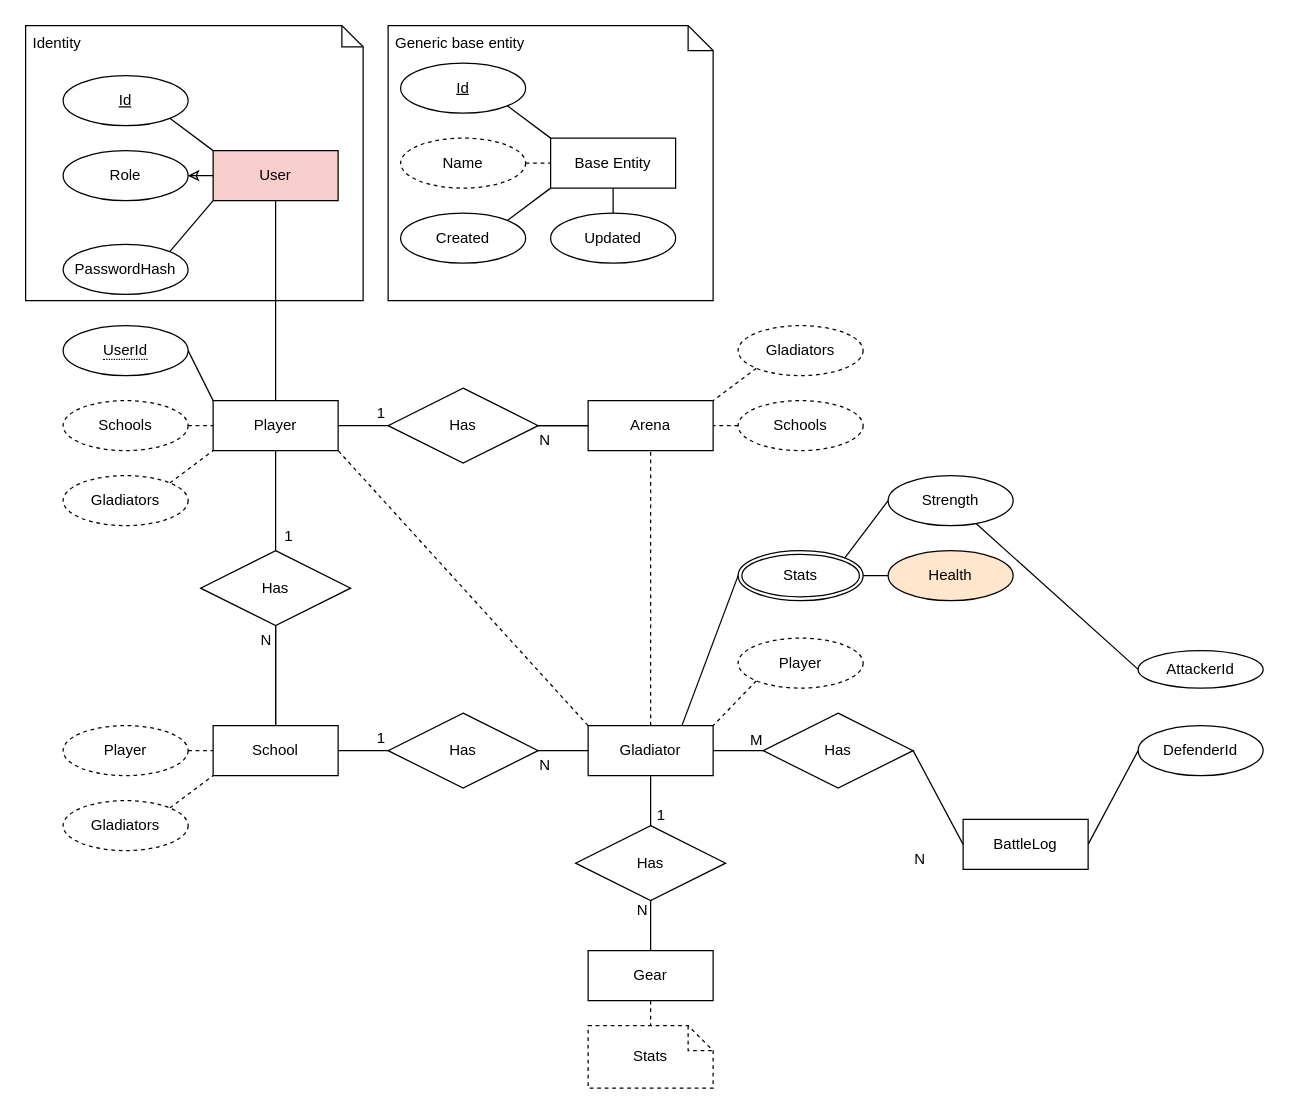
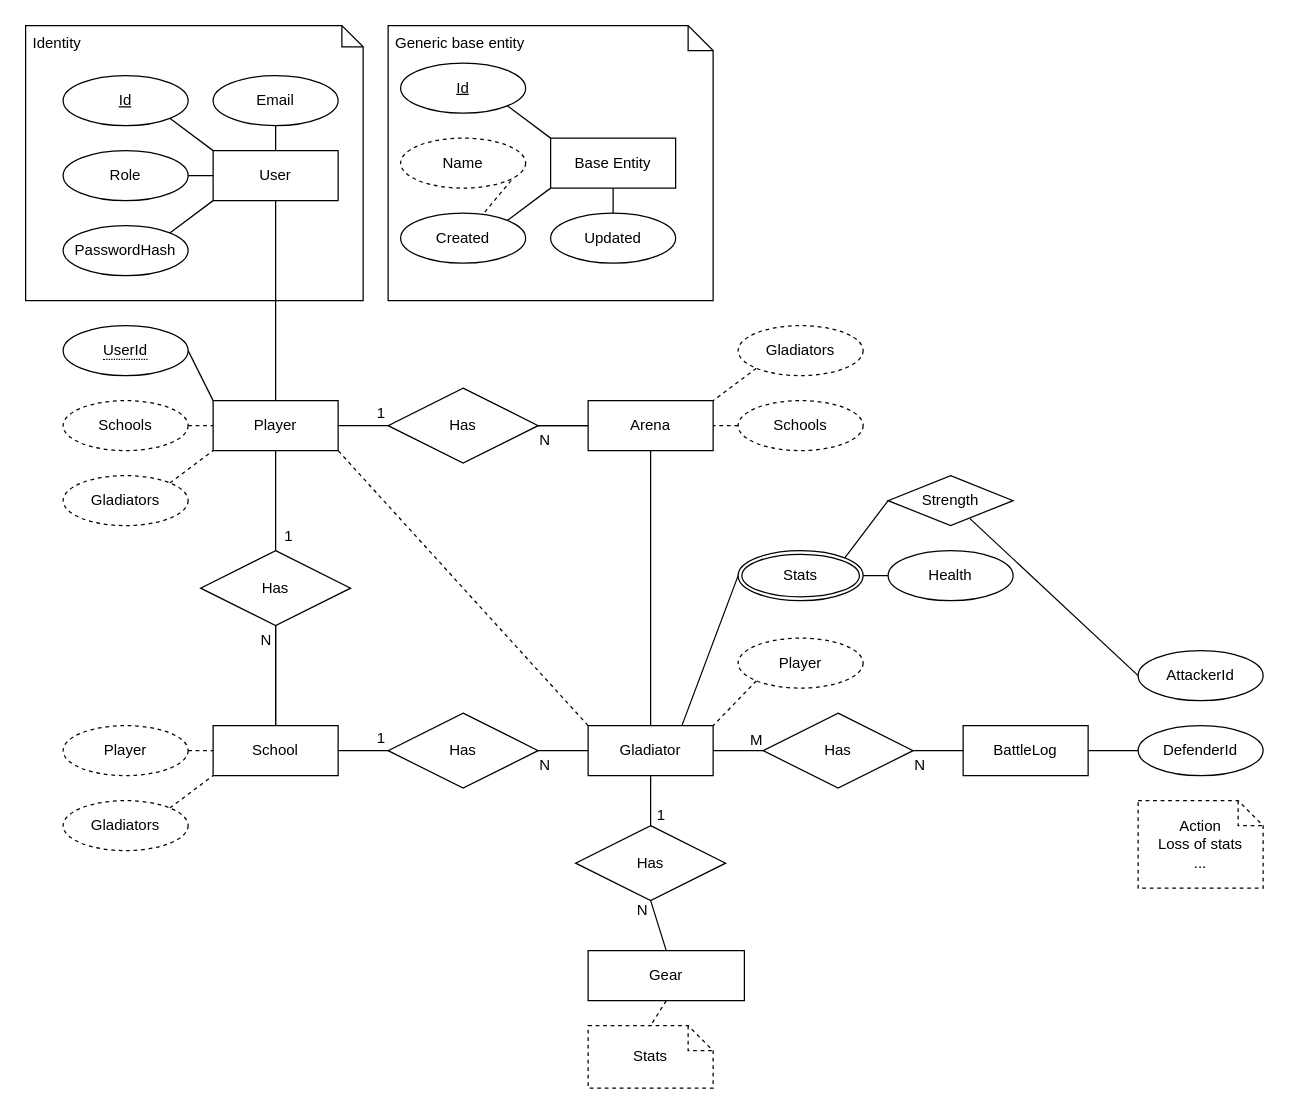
+ <mxCell id="21" value="Email" style="ellipse;whiteSpace=wrap;html=1;align=center;" parent="1" vertex="1"><mxGeometry x="170" y="60" width="100" height="40" as="geometry" /></mxCell>
+ <mxCell id="5" style="edgeStyle=orthogonalEdgeStyle;rounded=0;orthogonalLoop=1;jettySize=auto;html=1;exitX=0.5;exitY=0;exitDx=0;exitDy=0;endArrow=none;endFill=0;" parent="1" source="8" target="21" edge="1"><mxGeometry relative="1" as="geometry" /></mxCell>
- <mxCell id="49" style="edgeStyle=none;rounded=0;orthogonalLoop=1;jettySize=auto;html=1;exitX=1;exitY=0.5;exitDx=0;exitDy=0;endArrow=none;endFill=0;dashed=1;" parent="1" source="50" target="46" edge="1"><mxGeometry relative="1" as="geometry"><mxPoint x="440" y="130" as="targetPoint" /></mxGeometry></mxCell>
+ <mxCell id="49" style="edgeStyle=none;rounded=0;orthogonalLoop=1;jettySize=auto;html=1;exitX=1;exitY=0.5;exitDx=0;exitDy=0;endArrow=none;endFill=0;dashed=1;" parent="1" source="50" target="51" edge="1"><mxGeometry relative="1" as="geometry"><mxPoint x="440" y="130" as="targetPoint" /></mxGeometry></mxCell>
- <mxCell id="4" style="edgeStyle=orthogonalEdgeStyle;rounded=0;orthogonalLoop=1;jettySize=auto;html=1;exitX=0;exitY=0.5;exitDx=0;exitDy=0;endArrow=classic;endFill=0;" parent="1" source="8" target="22" edge="1"><mxGeometry relative="1" as="geometry" /></mxCell>
+ <mxCell id="4" style="edgeStyle=orthogonalEdgeStyle;rounded=0;orthogonalLoop=1;jettySize=auto;html=1;exitX=0;exitY=0.5;exitDx=0;exitDy=0;endArrow=none;endFill=0;" parent="1" source="8" target="22" edge="1"><mxGeometry relative="1" as="geometry" /></mxCell>
- <mxCell id="8" value="User" style="whiteSpace=wrap;html=1;align=center;fillColor=#f8cecc;" parent="1" vertex="1"><mxGeometry x="170" y="120" width="100" height="40" as="geometry" /></mxCell>
+ <mxCell id="8" value="User" style="whiteSpace=wrap;html=1;align=center;" parent="1" vertex="1"><mxGeometry x="170" y="120" width="100" height="40" as="geometry" /></mxCell>
- <mxCell id="24" value="PasswordHash" style="ellipse;whiteSpace=wrap;html=1;align=center;" parent="1" vertex="1"><mxGeometry x="50" y="195" width="100" height="40" as="geometry" /></mxCell>
+ <mxCell id="24" value="PasswordHash" style="ellipse;whiteSpace=wrap;html=1;align=center;" parent="1" vertex="1"><mxGeometry x="50" y="180" width="100" height="40" as="geometry" /></mxCell>
- <mxCell id="86" value="Strength" style="ellipse;whiteSpace=wrap;html=1;align=center;" vertex="1" parent="1"><mxGeometry x="710" y="380" width="100" height="40" as="geometry" /></mxCell>
+ <mxCell id="86" value="Strength" style="rhombus;whiteSpace=wrap;html=1;align=center;" vertex="1" parent="1"><mxGeometry x="710" y="380" width="100" height="40" as="geometry" /></mxCell>
- <mxCell id="88" value="Health" style="ellipse;whiteSpace=wrap;html=1;align=center;fillColor=#ffe6cc;" vertex="1" parent="1"><mxGeometry x="710" y="440" width="100" height="40" as="geometry" /></mxCell>
+ <mxCell id="88" value="Health" style="ellipse;whiteSpace=wrap;html=1;align=center;" vertex="1" parent="1"><mxGeometry x="710" y="440" width="100" height="40" as="geometry" /></mxCell>
- <mxCell id="10" style="edgeStyle=none;rounded=0;orthogonalLoop=1;jettySize=auto;html=1;exitX=0.5;exitY=0;exitDx=0;exitDy=0;entryX=0.5;entryY=1;entryDx=0;entryDy=0;dashed=1;endArrow=none;endFill=0;" parent="1" source="11" target="15" edge="1"><mxGeometry relative="1" as="geometry" /></mxCell>
+ <mxCell id="10" style="edgeStyle=none;rounded=0;orthogonalLoop=1;jettySize=auto;html=1;exitX=0.5;exitY=0;exitDx=0;exitDy=0;entryX=0.5;entryY=1;entryDx=0;entryDy=0;dashed=0;endArrow=none;endFill=0;" parent="1" source="11" target="15" edge="1"><mxGeometry relative="1" as="geometry" /></mxCell>
- <mxCell id="74" value="AttackerId" style="ellipse;whiteSpace=wrap;html=1;align=center;" parent="1" vertex="1"><mxGeometry x="910" y="520" width="100" height="30" as="geometry" /></mxCell>
+ <mxCell id="74" value="AttackerId" style="ellipse;whiteSpace=wrap;html=1;align=center;" parent="1" vertex="1"><mxGeometry x="910" y="520" width="100" height="40" as="geometry" /></mxCell>
- <mxCell id="19" value="BattleLog" style="whiteSpace=wrap;html=1;align=center;" parent="1" vertex="1"><mxGeometry x="770" y="655" width="100" height="40" as="geometry" /></mxCell>
+ <mxCell id="19" value="BattleLog" style="whiteSpace=wrap;html=1;align=center;" parent="1" vertex="1"><mxGeometry x="770" y="580" width="100" height="40" as="geometry" /></mxCell>
+ <mxCell id="76" value="Action&lt;br&gt;Loss of stats&lt;br&gt;..." style="shape=note;size=20;whiteSpace=wrap;html=1;dashed=1;" parent="1" vertex="1"><mxGeometry x="910" y="640" width="100" height="70" as="geometry" /></mxCell>
- <mxCell id="17" value="Gear" style="whiteSpace=wrap;html=1;align=center;" parent="1" vertex="1"><mxGeometry x="470" y="760" width="100" height="40" as="geometry" /></mxCell>
+ <mxCell id="17" value="Gear" style="whiteSpace=wrap;html=1;align=center;" parent="1" vertex="1"><mxGeometry x="470" y="760" width="125" height="40" as="geometry" /></mxCell>
